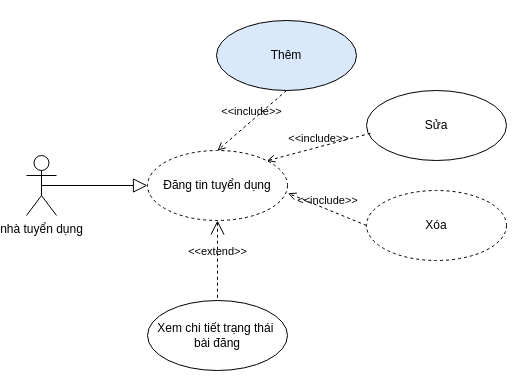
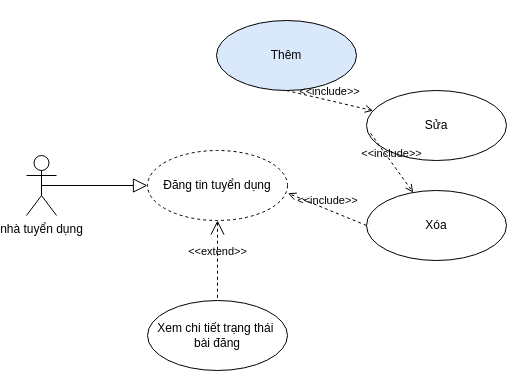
- <mxCell id="4" value="&amp;lt;&amp;lt;include&amp;gt;&amp;gt;" style="edgeStyle=none;html=1;endArrow=open;verticalAlign=bottom;dashed=1;labelBackgroundColor=none;rounded=0;entryX=0.5;entryY=0;entryDx=0;entryDy=0;exitX=0.5;exitY=1;exitDx=0;exitDy=0;" edge="1" parent="1" source="3" target="2"><mxGeometry width="160" relative="1" as="geometry"><mxPoint x="351" y="110" as="sourcePoint" /><mxPoint x="211" y="150" as="targetPoint" /></mxGeometry></mxCell>
+ <mxCell id="4" value="&amp;lt;&amp;lt;include&amp;gt;&amp;gt;" style="edgeStyle=none;html=1;endArrow=open;verticalAlign=bottom;dashed=1;labelBackgroundColor=none;rounded=0;exitX=0.5;exitY=1;exitDx=0;exitDy=0;" edge="1" parent="1" source="3" target="7"><mxGeometry width="160" relative="1" as="geometry"><mxPoint x="351" y="110" as="sourcePoint" /><mxPoint x="211" y="150" as="targetPoint" /></mxGeometry></mxCell>
- <mxCell id="11" value="&amp;lt;&amp;lt;include&amp;gt;&amp;gt;" style="edgeStyle=none;html=1;endArrow=open;verticalAlign=bottom;dashed=1;labelBackgroundColor=none;rounded=0;entryX=1;entryY=0;entryDx=0;entryDy=0;exitX=0.029;exitY=0.611;exitDx=0;exitDy=0;exitPerimeter=0;" edge="1" parent="1" source="7" target="2"><mxGeometry width="160" relative="1" as="geometry"><mxPoint x="290" y="100" as="sourcePoint" /><mxPoint x="221" y="160" as="targetPoint" /></mxGeometry></mxCell>
+ <mxCell id="11" value="&amp;lt;&amp;lt;include&amp;gt;&amp;gt;" style="edgeStyle=none;html=1;endArrow=open;verticalAlign=bottom;dashed=1;labelBackgroundColor=none;rounded=0;exitX=0.029;exitY=0.611;exitDx=0;exitDy=0;exitPerimeter=0;" edge="1" parent="1" source="7" target="10"><mxGeometry width="160" relative="1" as="geometry"><mxPoint x="290" y="100" as="sourcePoint" /><mxPoint x="221" y="160" as="targetPoint" /></mxGeometry></mxCell>
- <mxCell id="10" value="Xóa" style="ellipse;whiteSpace=wrap;html=1;dashed=1;" vertex="1" parent="1"><mxGeometry x="360" y="190" width="140" height="70" as="geometry" /></mxCell>
+ <mxCell id="10" value="Xóa" style="ellipse;whiteSpace=wrap;html=1;" vertex="1" parent="1"><mxGeometry x="360" y="190" width="140" height="70" as="geometry" /></mxCell>
